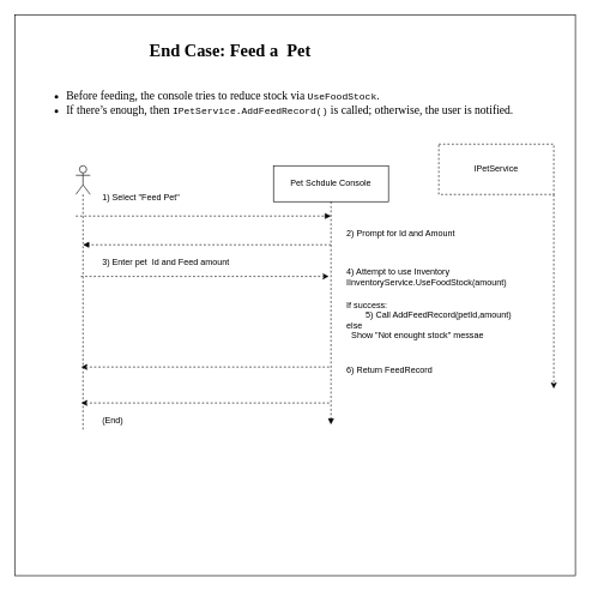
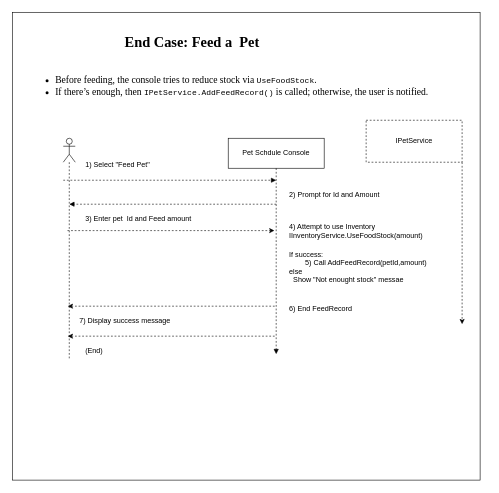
- <mxCell id="15" value="6) Return FeedRecord" style="text;strokeColor=none;align=left;fillColor=none;html=1;verticalAlign=middle;whiteSpace=wrap;rounded=0;" parent="1" vertex="1"><mxGeometry x="480" y="500" width="260" height="30" as="geometry" /></mxCell>
+ <mxCell id="15" value="6) End FeedRecord" style="text;strokeColor=none;align=left;fillColor=none;html=1;verticalAlign=middle;whiteSpace=wrap;rounded=0;" parent="1" vertex="1"><mxGeometry x="480" y="500" width="260" height="30" as="geometry" /></mxCell>
+ <mxCell id="20" value="7) Display success message" style="text;strokeColor=none;align=left;fillColor=none;html=1;verticalAlign=middle;whiteSpace=wrap;rounded=0;" vertex="1" parent="1"><mxGeometry x="130" y="520" width="310" height="30" as="geometry" /></mxCell>
